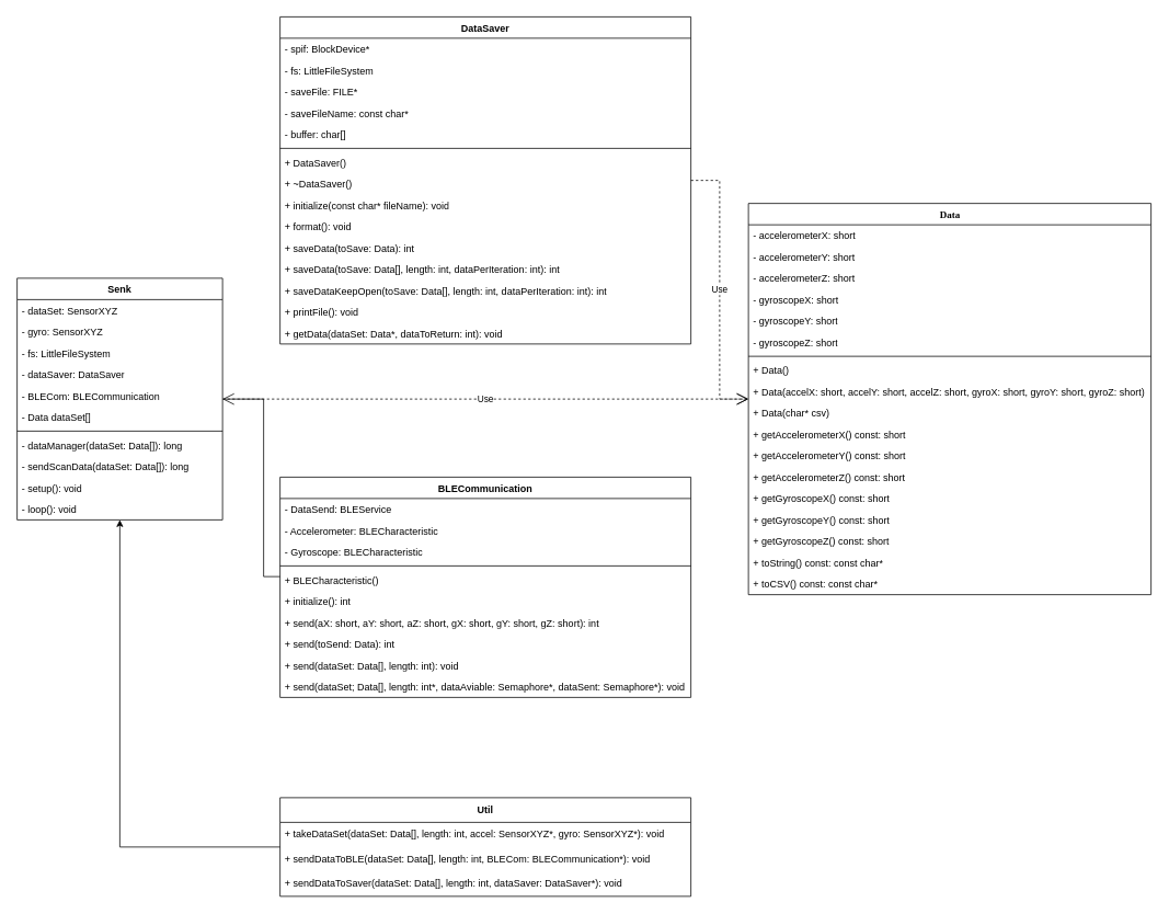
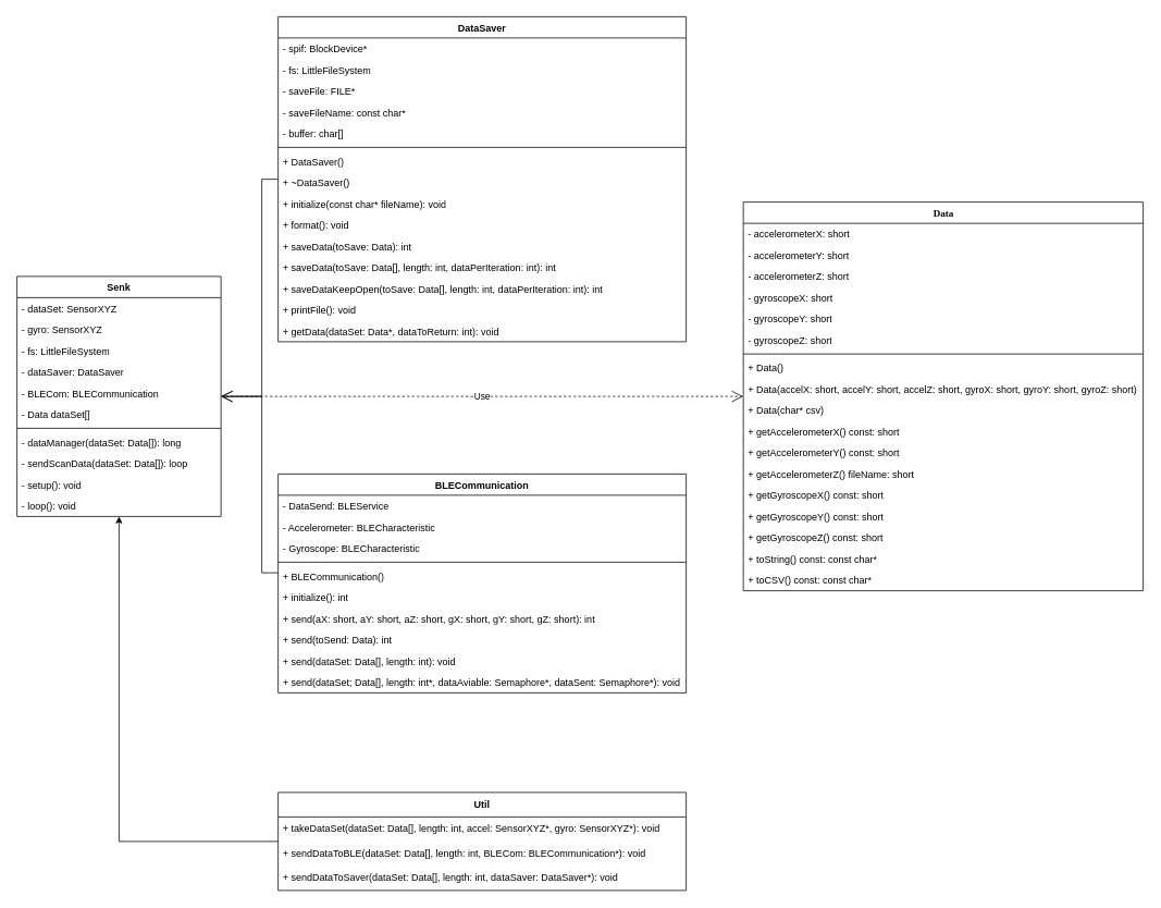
- <mxCell id="62" value="Use" style="endArrow=open;endSize=12;dashed=1;html=1;rounded=0;edgeStyle=orthogonalEdgeStyle;" parent="1" source="32" target="2" edge="1"><mxGeometry width="160" relative="1" as="geometry"><mxPoint x="560" y="430" as="sourcePoint" /><mxPoint x="720" y="430" as="targetPoint" /></mxGeometry></mxCell>
+ <mxCell id="60" value="" style="endArrow=open;endFill=1;endSize=12;html=1;rounded=0;edgeStyle=orthogonalEdgeStyle;" parent="1" source="32" target="48" edge="1"><mxGeometry width="160" relative="1" as="geometry"><mxPoint x="140" y="590" as="sourcePoint" /><mxPoint x="300" y="590" as="targetPoint" /><Array as="points"><mxPoint x="320" y="219" /><mxPoint x="320" y="485" /></Array></mxGeometry></mxCell>
- <mxCell id="57" value="- sendScanData(dataSet: Data[]): long" style="text;strokeColor=none;fillColor=none;align=left;verticalAlign=top;spacingLeft=4;spacingRight=4;overflow=hidden;rotatable=0;points=[[0,0.5],[1,0.5]];portConstraint=eastwest;whiteSpace=wrap;html=1;" vertex="1" parent="48"><mxGeometry y="216" width="250" height="26" as="geometry" /></mxCell>
+ <mxCell id="57" value="- sendScanData(dataSet: Data[]): loop" style="text;strokeColor=none;fillColor=none;align=left;verticalAlign=top;spacingLeft=4;spacingRight=4;overflow=hidden;rotatable=0;points=[[0,0.5],[1,0.5]];portConstraint=eastwest;whiteSpace=wrap;html=1;" vertex="1" parent="48"><mxGeometry y="216" width="250" height="26" as="geometry" /></mxCell>
- <mxCell id="15" value="+ getAccelerometerZ() const: short" style="text;html=1;strokeColor=none;fillColor=none;align=left;verticalAlign=top;spacingLeft=4;spacingRight=4;whiteSpace=wrap;overflow=hidden;rotatable=0;points=[[0,0.5],[1,0.5]];portConstraint=eastwest;" parent="2" vertex="1"><mxGeometry y="320" width="490" height="26" as="geometry" /></mxCell>
+ <mxCell id="15" value="+ getAccelerometerZ() fileName: short" style="text;html=1;strokeColor=none;fillColor=none;align=left;verticalAlign=top;spacingLeft=4;spacingRight=4;whiteSpace=wrap;overflow=hidden;rotatable=0;points=[[0,0.5],[1,0.5]];portConstraint=eastwest;" parent="2" vertex="1"><mxGeometry y="320" width="490" height="26" as="geometry" /></mxCell>
- <mxCell id="26" value="+ BLECharacteristic()" style="text;strokeColor=none;fillColor=none;align=left;verticalAlign=top;spacingLeft=4;spacingRight=4;overflow=hidden;rotatable=0;points=[[0,0.5],[1,0.5]];portConstraint=eastwest;whiteSpace=wrap;html=1;" parent="21" vertex="1"><mxGeometry y="112" width="500" height="26" as="geometry" /></mxCell>
+ <mxCell id="26" value="+ BLECommunication()" style="text;strokeColor=none;fillColor=none;align=left;verticalAlign=top;spacingLeft=4;spacingRight=4;overflow=hidden;rotatable=0;points=[[0,0.5],[1,0.5]];portConstraint=eastwest;whiteSpace=wrap;html=1;" parent="21" vertex="1"><mxGeometry y="112" width="500" height="26" as="geometry" /></mxCell>
